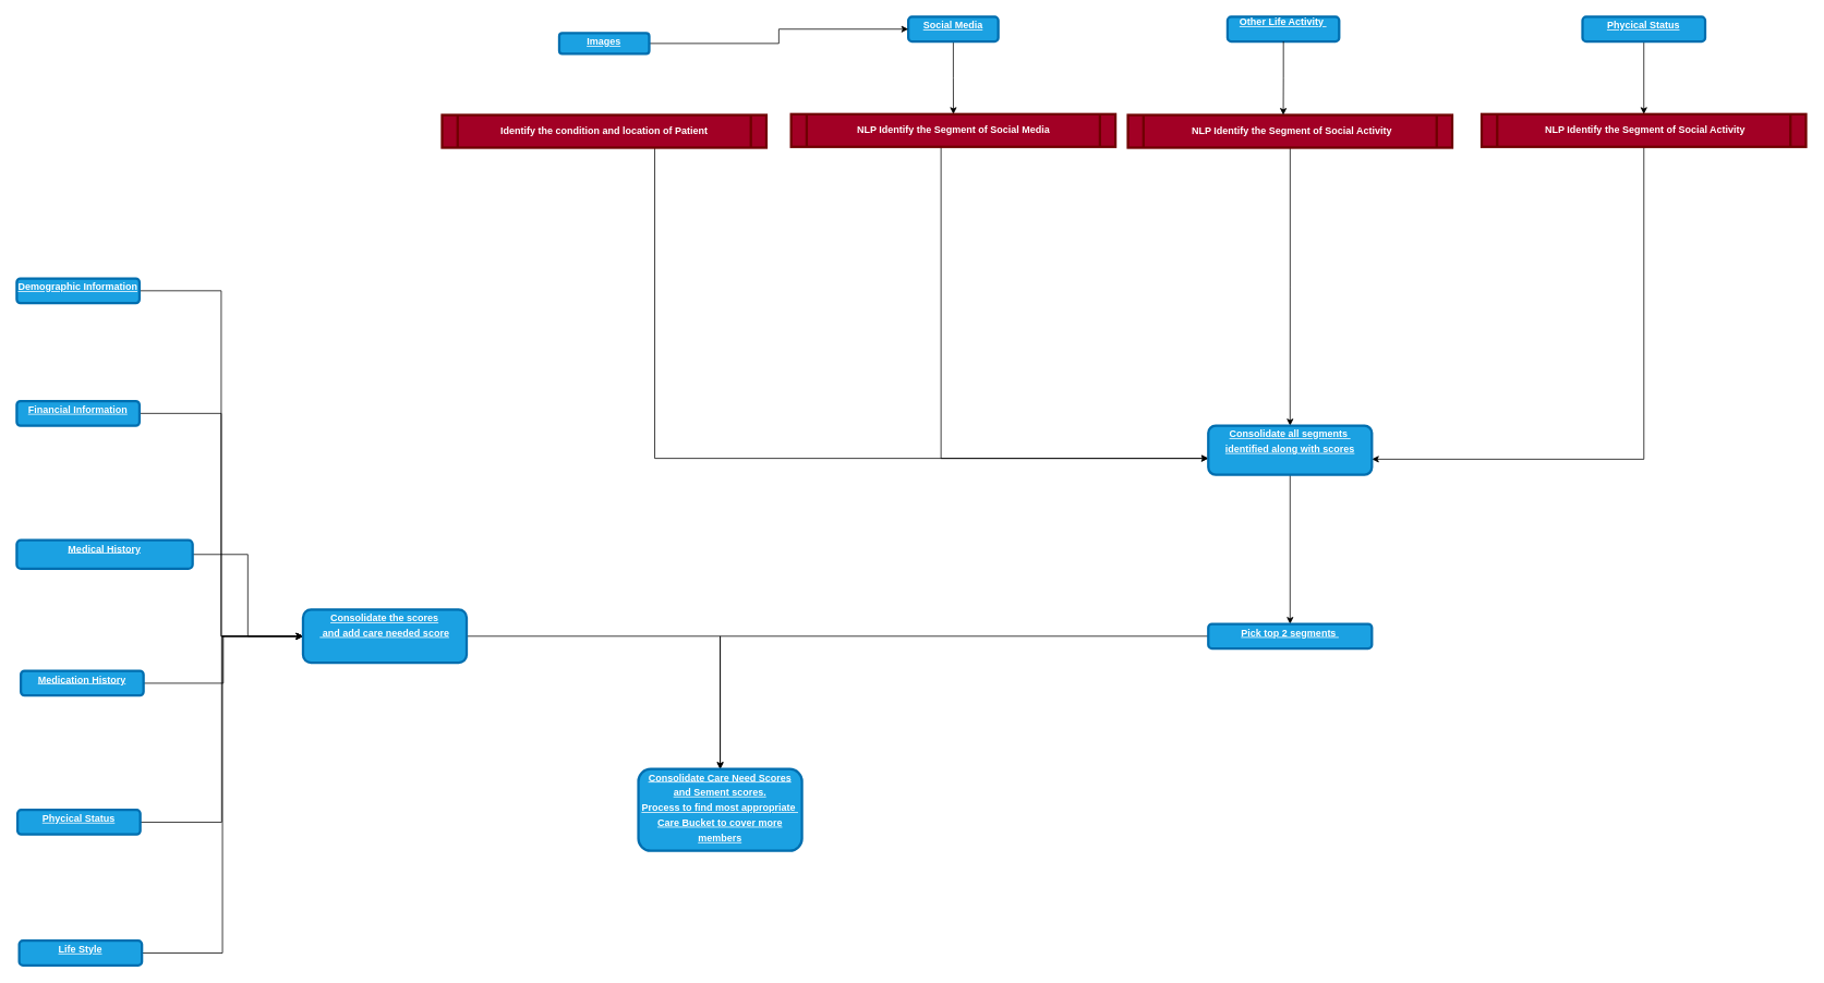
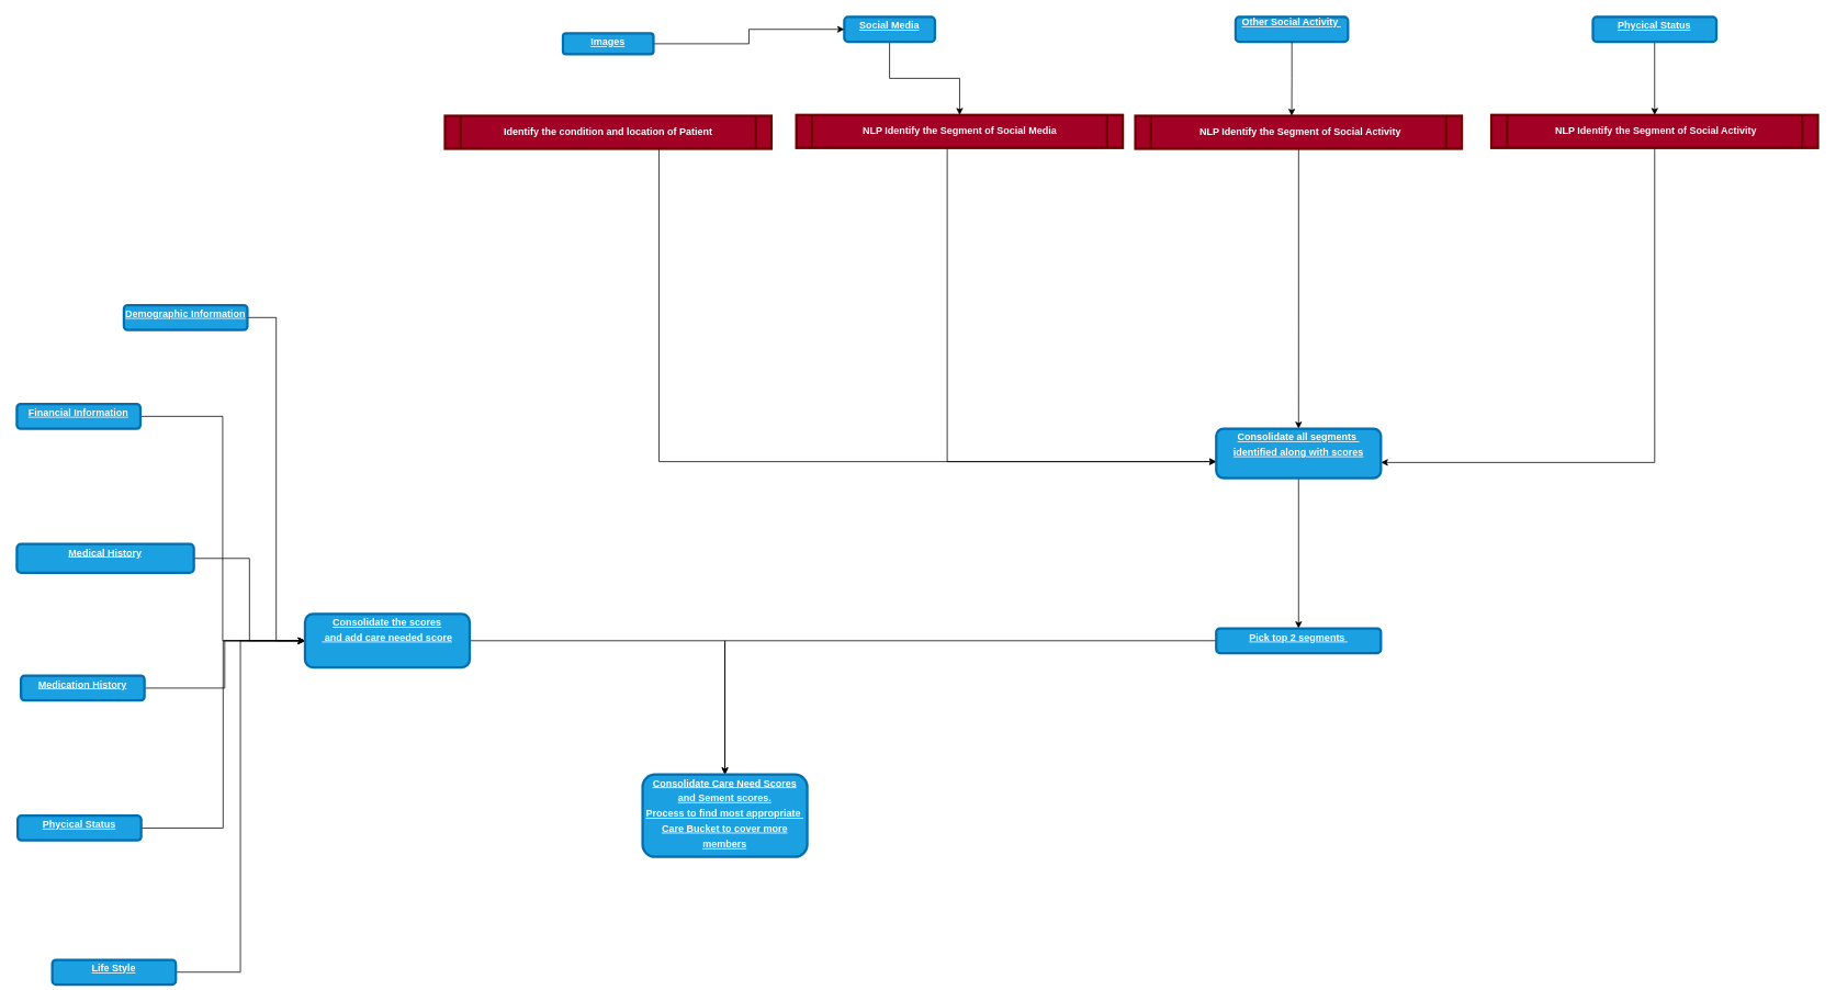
- <mxCell id="6" value="&lt;u&gt;Other Life Activity&amp;nbsp;&lt;/u&gt;" style="verticalAlign=middle;align=center;overflow=fill;fontSize=12;fontFamily=Helvetica;html=1;rounded=1;fontStyle=1;strokeWidth=3;fillColor=#1ba1e2;fontColor=#ffffff;strokeColor=#006EAF;" vertex="1" parent="1"><mxGeometry x="1500.25" y="20" width="136.5" height="30" as="geometry" /></mxCell>
+ <mxCell id="6" value="&lt;u&gt;Other Social Activity&amp;nbsp;&lt;/u&gt;" style="verticalAlign=middle;align=center;overflow=fill;fontSize=12;fontFamily=Helvetica;html=1;rounded=1;fontStyle=1;strokeWidth=3;fillColor=#1ba1e2;fontColor=#ffffff;strokeColor=#006EAF;" vertex="1" parent="1"><mxGeometry x="1500.25" y="20" width="136.5" height="30" as="geometry" /></mxCell>
- <mxCell id="3" value="&lt;p style=&quot;margin: 0px; margin-top: 4px; text-align: center; text-decoration: underline;&quot;&gt;Social Media&lt;/p&gt;" style="verticalAlign=middle;align=center;overflow=fill;fontSize=12;fontFamily=Helvetica;html=1;rounded=1;fontStyle=1;strokeWidth=3;fillColor=#1ba1e2;fontColor=#ffffff;strokeColor=#006EAF;" vertex="1" parent="1"><mxGeometry x="1110" y="20" width="110" height="30" as="geometry" /></mxCell>
+ <mxCell id="3" value="&lt;p style=&quot;margin: 0px; margin-top: 4px; text-align: center; text-decoration: underline;&quot;&gt;Social Media&lt;/p&gt;" style="verticalAlign=middle;align=center;overflow=fill;fontSize=12;fontFamily=Helvetica;html=1;rounded=1;fontStyle=1;strokeWidth=3;fillColor=#1ba1e2;fontColor=#ffffff;strokeColor=#006EAF;" vertex="1" parent="1"><mxGeometry x="1025" y="20" width="110" height="30" as="geometry" /></mxCell>
- <mxCell id="15" value="&lt;p style=&quot;margin: 0px; margin-top: 4px; text-align: center; text-decoration: underline;&quot;&gt;Demographic Information&lt;/p&gt;" style="verticalAlign=middle;align=center;overflow=fill;fontSize=12;fontFamily=Helvetica;html=1;rounded=1;fontStyle=1;strokeWidth=3;fillColor=#1ba1e2;fontColor=#ffffff;strokeColor=#006EAF;" vertex="1" parent="1"><mxGeometry x="20" y="340" width="150" height="30" as="geometry" /></mxCell>
+ <mxCell id="15" value="&lt;p style=&quot;margin: 0px; margin-top: 4px; text-align: center; text-decoration: underline;&quot;&gt;Demographic Information&lt;/p&gt;" style="verticalAlign=middle;align=center;overflow=fill;fontSize=12;fontFamily=Helvetica;html=1;rounded=1;fontStyle=1;strokeWidth=3;fillColor=#1ba1e2;fontColor=#ffffff;strokeColor=#006EAF;" vertex="1" parent="1"><mxGeometry x="150" y="370" width="150" height="30" as="geometry" /></mxCell>
- <mxCell id="25" value="&lt;p style=&quot;margin: 0px; margin-top: 4px; text-align: center; text-decoration: underline;&quot;&gt;Life Style&lt;/p&gt;" style="verticalAlign=middle;align=center;overflow=fill;fontSize=12;fontFamily=Helvetica;html=1;rounded=1;fontStyle=1;strokeWidth=3;fillColor=#1ba1e2;fontColor=#ffffff;strokeColor=#006EAF;" vertex="1" parent="1"><mxGeometry x="23" y="1150" width="150" height="30" as="geometry" /></mxCell>
+ <mxCell id="25" value="&lt;p style=&quot;margin: 0px; margin-top: 4px; text-align: center; text-decoration: underline;&quot;&gt;Life Style&lt;/p&gt;" style="verticalAlign=middle;align=center;overflow=fill;fontSize=12;fontFamily=Helvetica;html=1;rounded=1;fontStyle=1;strokeWidth=3;fillColor=#1ba1e2;fontColor=#ffffff;strokeColor=#006EAF;" vertex="1" parent="1"><mxGeometry x="63" y="1165" width="150" height="30" as="geometry" /></mxCell>
